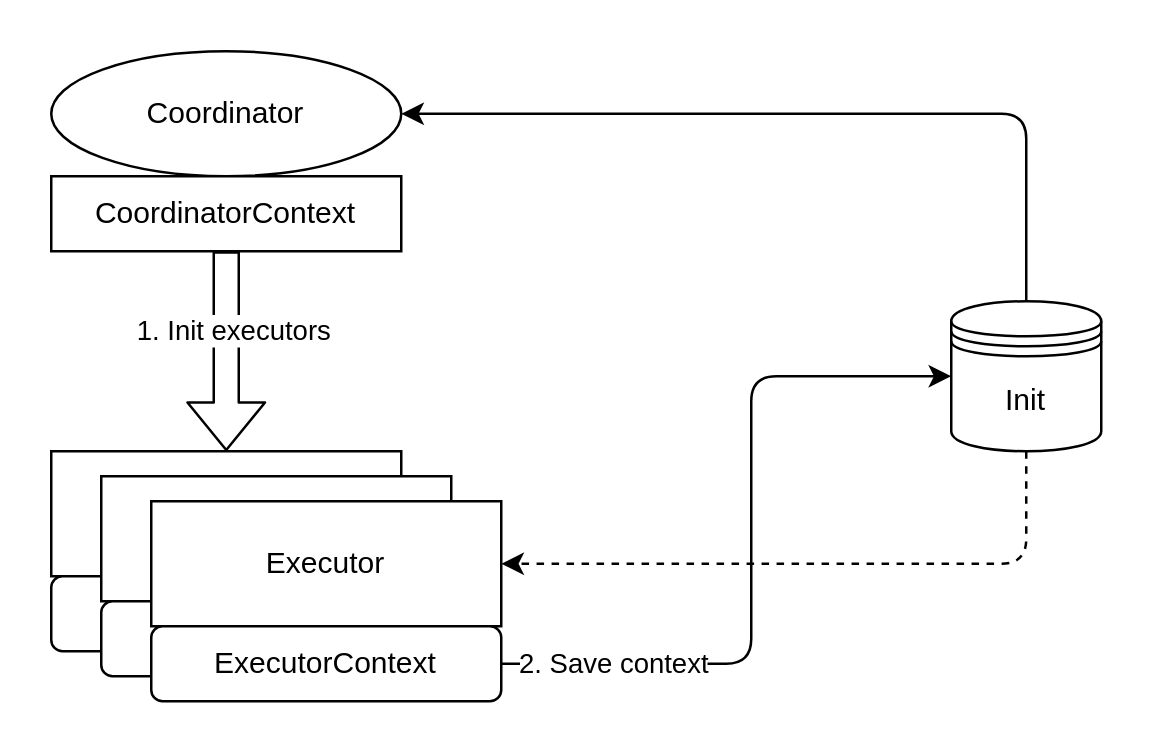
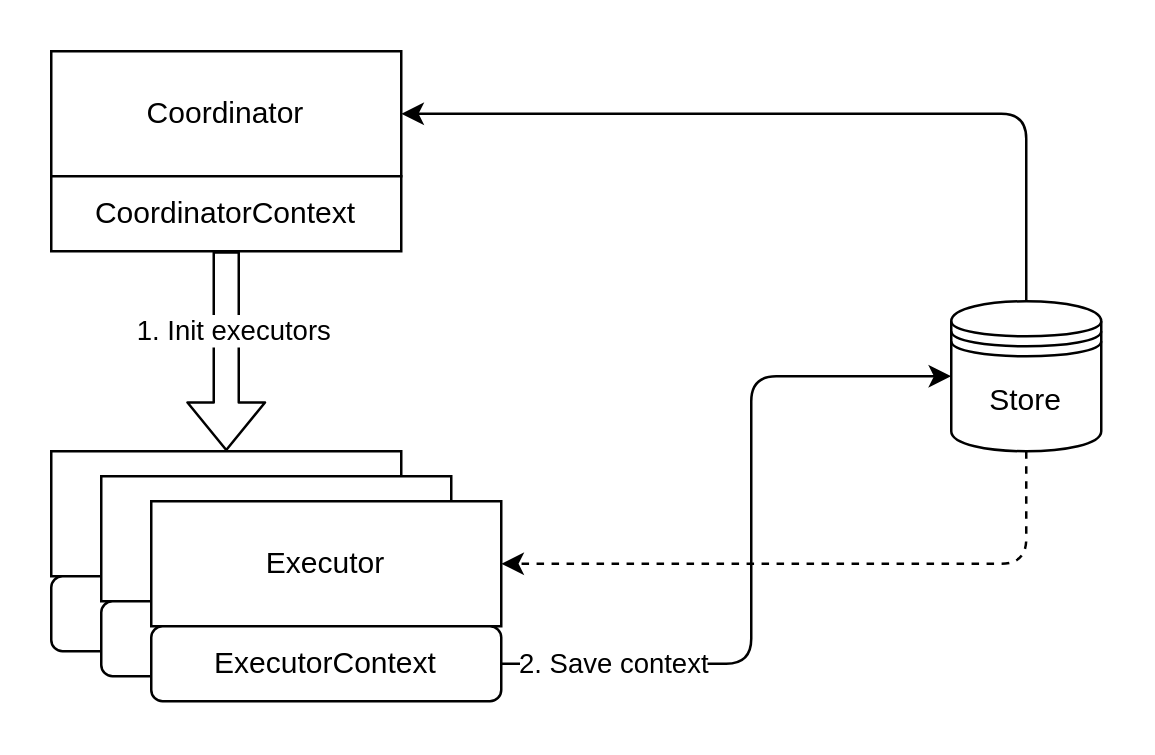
- <mxCell id="2" value="Coordinator" style="ellipse;whiteSpace=wrap;html=1;" vertex="1" parent="1"><mxGeometry x="20" y="20" width="140" height="50" as="geometry" /></mxCell>
+ <mxCell id="2" value="Coordinator" style="rounded=0;whiteSpace=wrap;html=1;" vertex="1" parent="1"><mxGeometry x="20" y="20" width="140" height="50" as="geometry" /></mxCell>
- <mxCell id="4" value="Init" style="shape=datastore;whiteSpace=wrap;html=1;" vertex="1" parent="1"><mxGeometry x="380" y="120" width="60" height="60" as="geometry" /></mxCell>
+ <mxCell id="4" value="Store" style="shape=datastore;whiteSpace=wrap;html=1;" vertex="1" parent="1"><mxGeometry x="380" y="120" width="60" height="60" as="geometry" /></mxCell>
